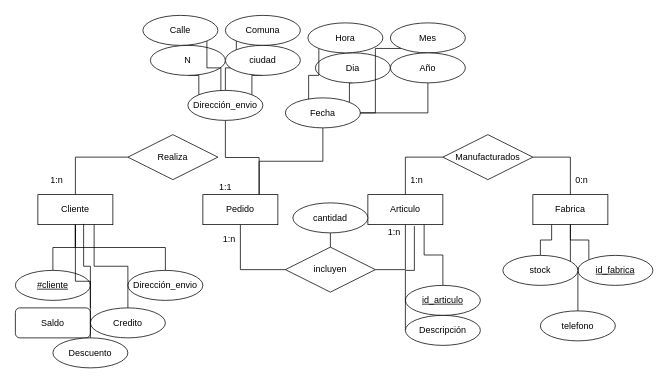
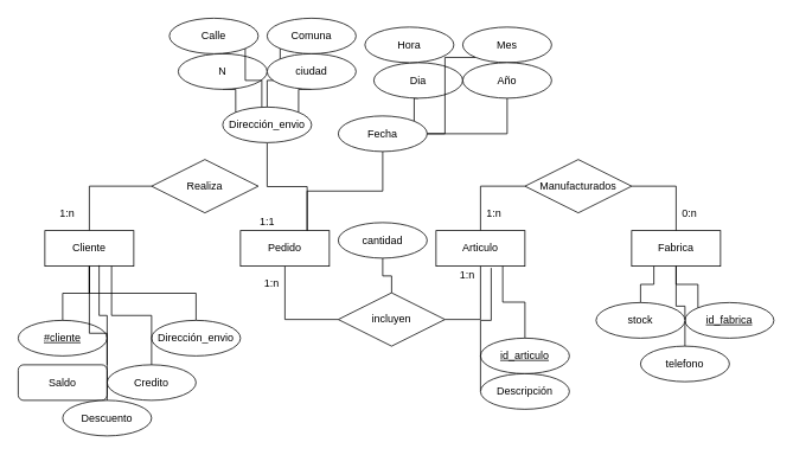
- <mxCell id="50" style="edgeStyle=orthogonalEdgeStyle;rounded=0;orthogonalLoop=1;jettySize=auto;html=1;exitX=0;exitY=1;exitDx=0;exitDy=0;entryX=0.31;entryY=0.05;entryDx=0;entryDy=0;entryPerimeter=0;endArrow=none;endFill=0;" edge="1" parent="1" source="51" target="37"><mxGeometry relative="1" as="geometry" /></mxCell>
- <mxCell id="39" value="cantidad" style="ellipse;whiteSpace=wrap;html=1;align=center;" vertex="1" parent="1"><mxGeometry x="390" y="270" width="100" height="40" as="geometry" /></mxCell>
+ <mxCell id="39" value="cantidad" style="ellipse;whiteSpace=wrap;html=1;align=center;" vertex="1" parent="1"><mxGeometry x="380" y="250" width="100" height="40" as="geometry" /></mxCell>
- <mxCell id="31" value="telefono" style="ellipse;whiteSpace=wrap;html=1;align=center;" vertex="1" parent="1"><mxGeometry x="720" y="414" width="100" height="40" as="geometry" /></mxCell>
+ <mxCell id="31" value="telefono" style="ellipse;whiteSpace=wrap;html=1;align=center;" vertex="1" parent="1"><mxGeometry x="720" y="389" width="100" height="40" as="geometry" /></mxCell>
